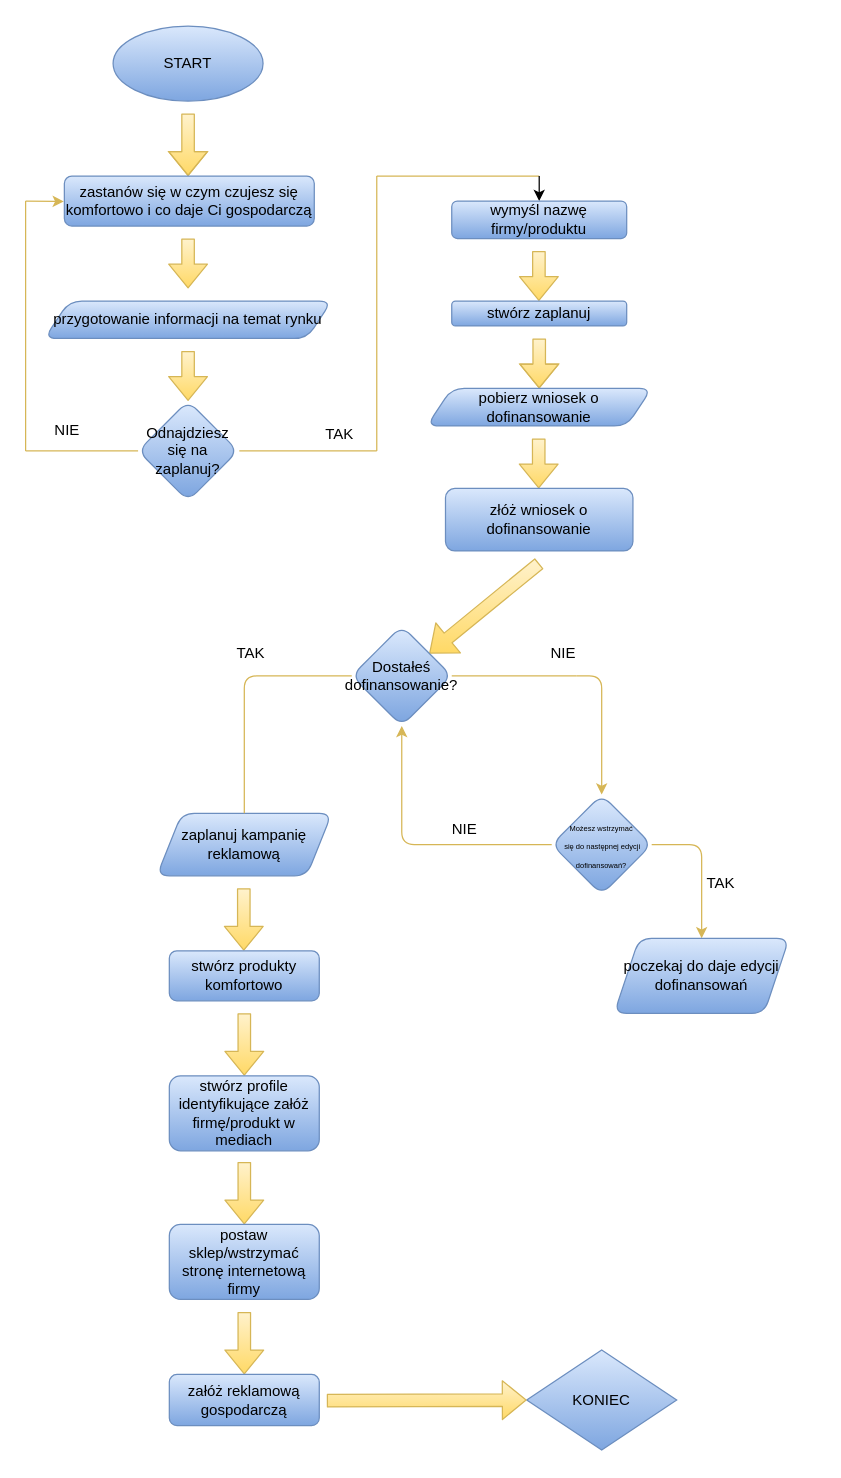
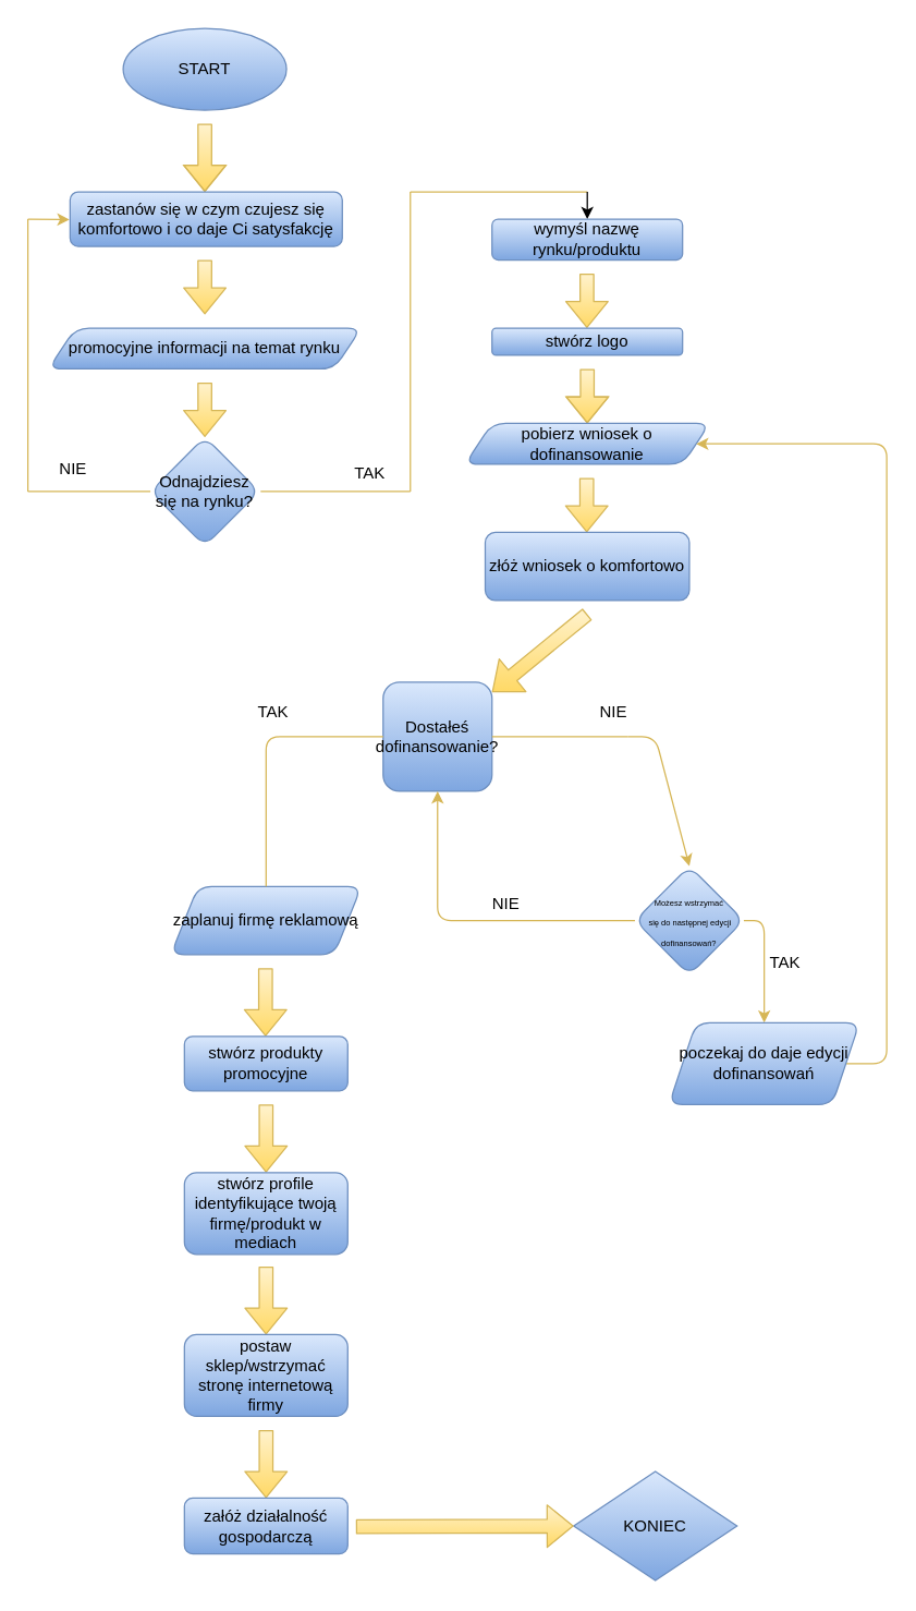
- <mxCell id="21" value="zastanów się w czym czujesz się komfortowo i co daje Ci gospodarczą" style="whiteSpace=wrap;html=1;rounded=1;fillColor=#dae8fc;strokeColor=#6c8ebf;gradientColor=#7ea6e0;fontColor=default;" vertex="1" parent="1"><mxGeometry x="51" y="140" width="200" height="40" as="geometry" /></mxCell>
+ <mxCell id="21" value="zastanów się w czym czujesz się komfortowo i co daje Ci satysfakcję" style="whiteSpace=wrap;html=1;rounded=1;fillColor=#dae8fc;strokeColor=#6c8ebf;gradientColor=#7ea6e0;fontColor=default;" vertex="1" parent="1"><mxGeometry x="51" y="140" width="200" height="40" as="geometry" /></mxCell>
- <mxCell id="22" value="wymyśl nazwę firmy/produktu" style="whiteSpace=wrap;html=1;rounded=1;fillColor=#dae8fc;strokeColor=#6c8ebf;gradientColor=#7ea6e0;fontColor=default;" vertex="1" parent="1"><mxGeometry x="361" y="160" width="140" height="30" as="geometry" /></mxCell>
+ <mxCell id="22" value="wymyśl nazwę rynku/produktu" style="whiteSpace=wrap;html=1;rounded=1;fillColor=#dae8fc;strokeColor=#6c8ebf;gradientColor=#7ea6e0;fontColor=default;" vertex="1" parent="1"><mxGeometry x="361" y="160" width="140" height="30" as="geometry" /></mxCell>
- <mxCell id="20" value="stwórz zaplanuj" style="whiteSpace=wrap;html=1;rounded=1;fillColor=#dae8fc;strokeColor=#6c8ebf;gradientColor=#7ea6e0;fontColor=default;" vertex="1" parent="1"><mxGeometry x="361" y="240" width="140" height="20" as="geometry" /></mxCell>
+ <mxCell id="20" value="stwórz logo" style="whiteSpace=wrap;html=1;rounded=1;fillColor=#dae8fc;strokeColor=#6c8ebf;gradientColor=#7ea6e0;fontColor=default;" vertex="1" parent="1"><mxGeometry x="361" y="240" width="140" height="20" as="geometry" /></mxCell>
- <mxCell id="5" value="przygotowanie informacji na temat rynku" style="shape=parallelogram;perimeter=parallelogramPerimeter;whiteSpace=wrap;html=1;fixedSize=1;rounded=1;fillColor=#dae8fc;strokeColor=#6c8ebf;gradientColor=#7ea6e0;fontColor=default;" vertex="1" parent="1"><mxGeometry x="35" y="240" width="230" height="30" as="geometry" /></mxCell>
+ <mxCell id="5" value="promocyjne informacji na temat rynku" style="shape=parallelogram;perimeter=parallelogramPerimeter;whiteSpace=wrap;html=1;fixedSize=1;rounded=1;fillColor=#dae8fc;strokeColor=#6c8ebf;gradientColor=#7ea6e0;fontColor=default;" vertex="1" parent="1"><mxGeometry x="35" y="240" width="230" height="30" as="geometry" /></mxCell>
- <mxCell id="6" value="Odnajdziesz się na zaplanuj?" style="rhombus;whiteSpace=wrap;html=1;shadow=0;rounded=1;fillColor=#dae8fc;strokeColor=#6c8ebf;gradientColor=#7ea6e0;fontColor=default;" vertex="1" parent="1"><mxGeometry x="110" y="320" width="80" height="80" as="geometry" /></mxCell>
+ <mxCell id="6" value="Odnajdziesz się na rynku?" style="rhombus;whiteSpace=wrap;html=1;shadow=0;rounded=1;fillColor=#dae8fc;strokeColor=#6c8ebf;gradientColor=#7ea6e0;fontColor=default;" vertex="1" parent="1"><mxGeometry x="110" y="320" width="80" height="80" as="geometry" /></mxCell>
- <mxCell id="24" value="złóż wniosek o dofinansowanie" style="whiteSpace=wrap;html=1;rounded=1;fillColor=#dae8fc;strokeColor=#6c8ebf;gradientColor=#7ea6e0;fontColor=default;" vertex="1" parent="1"><mxGeometry x="356" y="390" width="150" height="50" as="geometry" /></mxCell>
+ <mxCell id="24" value="złóż wniosek o komfortowo" style="whiteSpace=wrap;html=1;rounded=1;fillColor=#dae8fc;strokeColor=#6c8ebf;gradientColor=#7ea6e0;fontColor=default;" vertex="1" parent="1"><mxGeometry x="356" y="390" width="150" height="50" as="geometry" /></mxCell>
+ <mxCell id="40" style="edgeStyle=orthogonalEdgeStyle;orthogonalLoop=1;jettySize=auto;html=1;entryX=1;entryY=0.5;entryDx=0;entryDy=0;fontSize=12;fillColor=#fff2cc;gradientColor=#ffd966;strokeColor=#d6b656;labelBackgroundColor=default;fontColor=default;" edge="1" parent="1" source="41" target="17"><mxGeometry relative="1" as="geometry"><Array as="points"><mxPoint x="651" y="780" /><mxPoint x="651" y="325" /></Array></mxGeometry></mxCell>
- <mxCell id="19" value="Dostałeś dofinansowanie?" style="rhombus;whiteSpace=wrap;html=1;rounded=1;fillColor=#dae8fc;strokeColor=#6c8ebf;gradientColor=#7ea6e0;fontColor=default;" vertex="1" parent="1"><mxGeometry x="281" y="500" width="80" height="80" as="geometry" /></mxCell>
+ <mxCell id="19" value="Dostałeś dofinansowanie?" style="whiteSpace=wrap;html=1;fillColor=#dae8fc;strokeColor=#6c8ebf;gradientColor=#7ea6e0;fontColor=default;rounded=1;" vertex="1" parent="1"><mxGeometry x="281" y="500" width="80" height="80" as="geometry" /></mxCell>
- <mxCell id="30" value="zaplanuj kampanię reklamową" style="shape=parallelogram;perimeter=parallelogramPerimeter;whiteSpace=wrap;html=1;fixedSize=1;fontSize=12;rounded=1;fillColor=#dae8fc;gradientColor=#7ea6e0;strokeColor=#6c8ebf;fontColor=default;" vertex="1" parent="1"><mxGeometry x="125" y="650" width="140" height="50" as="geometry" /></mxCell>
+ <mxCell id="30" value="zaplanuj firmę reklamową" style="shape=parallelogram;perimeter=parallelogramPerimeter;whiteSpace=wrap;html=1;fixedSize=1;fontSize=12;rounded=1;fillColor=#dae8fc;gradientColor=#7ea6e0;strokeColor=#6c8ebf;fontColor=default;" vertex="1" parent="1"><mxGeometry x="125" y="650" width="140" height="50" as="geometry" /></mxCell>
- <mxCell id="29" value="&lt;font style=&quot;font-size: 6px&quot;&gt;Możesz wstrzymać&lt;br&gt;&amp;nbsp;się do następnej edycji dofinansowań?&lt;/font&gt;" style="rhombus;whiteSpace=wrap;html=1;rounded=1;fillColor=#dae8fc;gradientColor=#7ea6e0;strokeColor=#6c8ebf;fontColor=default;" vertex="1" parent="1"><mxGeometry x="441" y="635" width="80" height="80" as="geometry" /></mxCell>
+ <mxCell id="29" value="&lt;font style=&quot;font-size: 6px&quot;&gt;Możesz wstrzymać&lt;br&gt;&amp;nbsp;się do następnej edycji dofinansowań?&lt;/font&gt;" style="rhombus;whiteSpace=wrap;html=1;rounded=1;fillColor=#dae8fc;gradientColor=#7ea6e0;strokeColor=#6c8ebf;fontColor=default;" vertex="1" parent="1"><mxGeometry x="466" y="635" width="80" height="80" as="geometry" /></mxCell>
- <mxCell id="32" value="stwórz produkty komfortowo" style="whiteSpace=wrap;html=1;fontSize=12;rounded=1;fillColor=#dae8fc;gradientColor=#7ea6e0;strokeColor=#6c8ebf;fontColor=default;" vertex="1" parent="1"><mxGeometry x="135" y="760" width="120" height="40" as="geometry" /></mxCell>
+ <mxCell id="32" value="stwórz produkty promocyjne" style="whiteSpace=wrap;html=1;fontSize=12;rounded=1;fillColor=#dae8fc;gradientColor=#7ea6e0;strokeColor=#6c8ebf;fontColor=default;" vertex="1" parent="1"><mxGeometry x="135" y="760" width="120" height="40" as="geometry" /></mxCell>
- <mxCell id="34" value="stwórz profile identyfikujące załóż firmę/produkt w mediach" style="whiteSpace=wrap;html=1;fontSize=12;rounded=1;fillColor=#dae8fc;gradientColor=#7ea6e0;strokeColor=#6c8ebf;fontColor=default;" vertex="1" parent="1"><mxGeometry x="135" y="860" width="120" height="60" as="geometry" /></mxCell>
+ <mxCell id="34" value="stwórz profile identyfikujące twoją firmę/produkt w mediach" style="whiteSpace=wrap;html=1;fontSize=12;rounded=1;fillColor=#dae8fc;gradientColor=#7ea6e0;strokeColor=#6c8ebf;fontColor=default;" vertex="1" parent="1"><mxGeometry x="135" y="860" width="120" height="60" as="geometry" /></mxCell>
- <mxCell id="39" value="załóż reklamową gospodarczą" style="whiteSpace=wrap;html=1;fontSize=12;rounded=1;fillColor=#dae8fc;gradientColor=#7ea6e0;strokeColor=#6c8ebf;fontColor=default;" vertex="1" parent="1"><mxGeometry x="135" y="1099" width="120" height="41" as="geometry" /></mxCell>
+ <mxCell id="39" value="załóż działalność gospodarczą" style="whiteSpace=wrap;html=1;fontSize=12;rounded=1;fillColor=#dae8fc;gradientColor=#7ea6e0;strokeColor=#6c8ebf;fontColor=default;" vertex="1" parent="1"><mxGeometry x="135" y="1099" width="120" height="41" as="geometry" /></mxCell>
